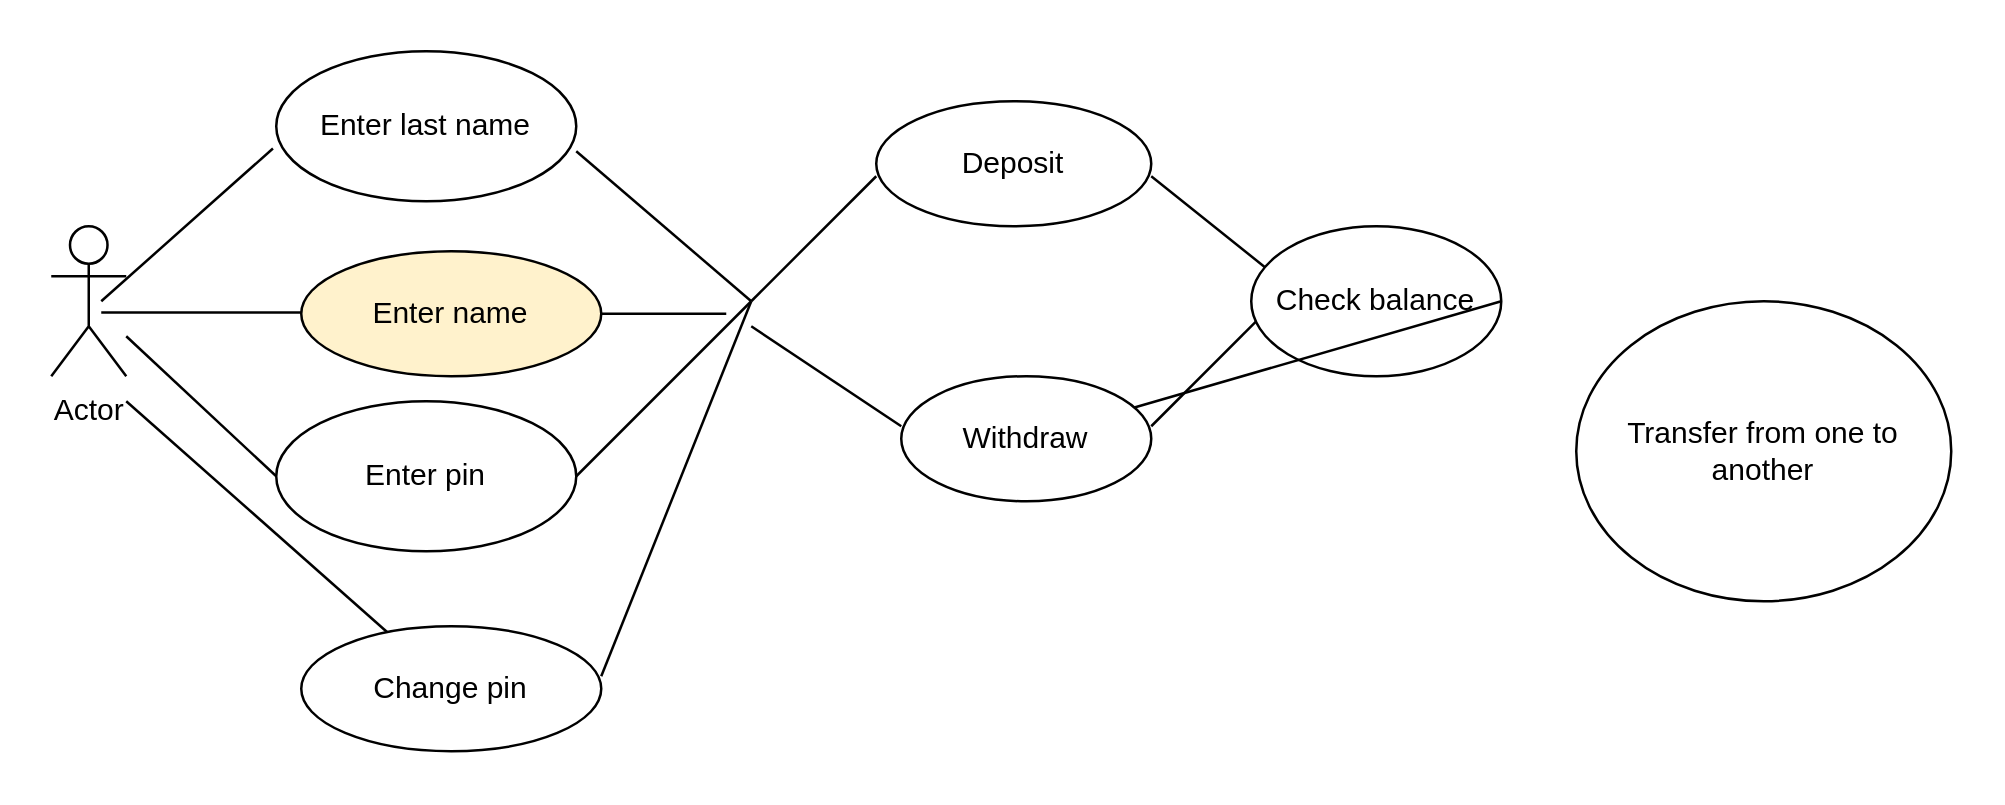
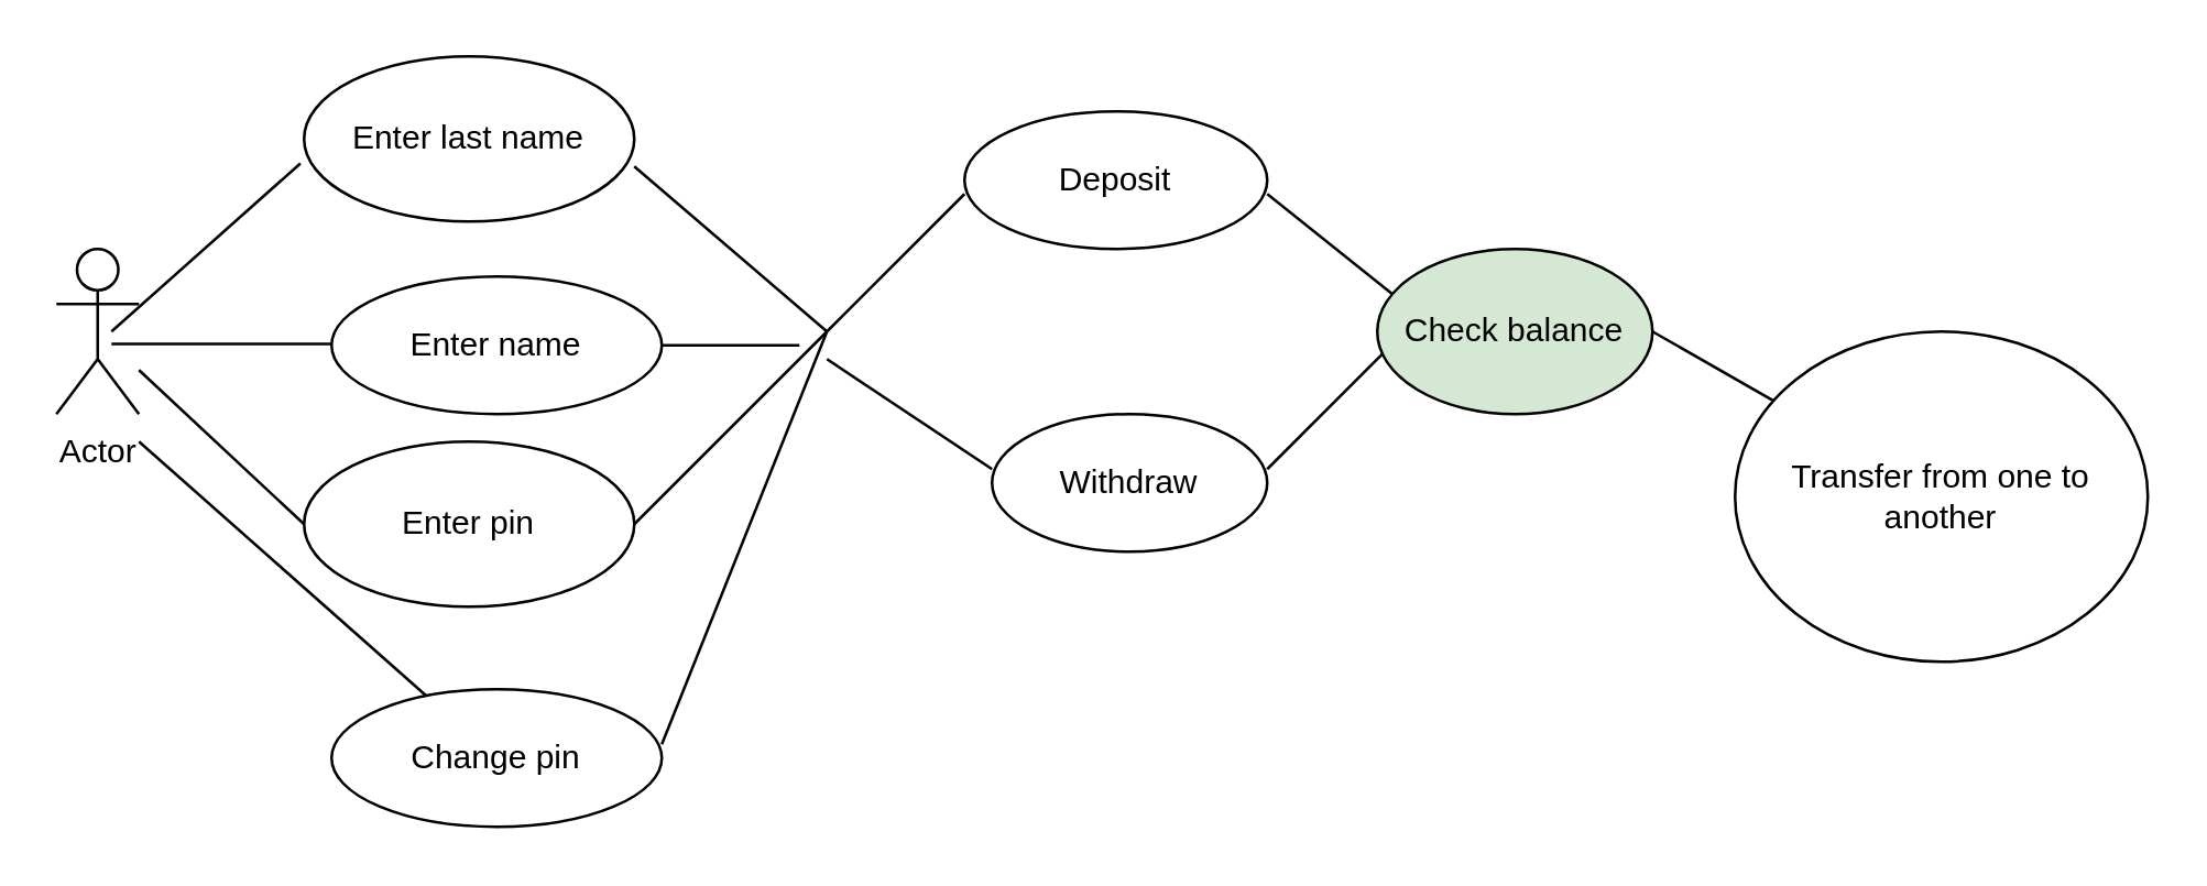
- <mxCell id="22" value="Check balance" style="ellipse;whiteSpace=wrap;html=1;" vertex="1" parent="1"><mxGeometry x="500" y="90" width="100" height="60" as="geometry" /></mxCell>
+ <mxCell id="22" value="Check balance" style="ellipse;whiteSpace=wrap;html=1;fillColor=#d5e8d4;" vertex="1" parent="1"><mxGeometry x="500" y="90" width="100" height="60" as="geometry" /></mxCell>
- <mxCell id="4" value="Enter name" style="ellipse;whiteSpace=wrap;html=1;fillColor=#fff2cc;" vertex="1" parent="1"><mxGeometry x="120" y="100" width="120" height="50" as="geometry" /></mxCell>
+ <mxCell id="4" value="Enter name" style="ellipse;whiteSpace=wrap;html=1;" vertex="1" parent="1"><mxGeometry x="120" y="100" width="120" height="50" as="geometry" /></mxCell>
- <mxCell id="23" value="" style="endArrow=none;html=1;rounded=0;exitX=1;exitY=0.5;exitDx=0;exitDy=0;" edge="1" parent="1" source="22" target="19"><mxGeometry width="50" height="50" relative="1" as="geometry"><mxPoint x="610" y="130" as="sourcePoint" /><mxPoint x="650" y="120" as="targetPoint" /></mxGeometry></mxCell>
+ <mxCell id="23" value="" style="endArrow=none;html=1;rounded=0;exitX=1;exitY=0.5;exitDx=0;exitDy=0;" edge="1" parent="1" source="22" target="24"><mxGeometry width="50" height="50" relative="1" as="geometry"><mxPoint x="610" y="130" as="sourcePoint" /><mxPoint x="650" y="120" as="targetPoint" /></mxGeometry></mxCell>
